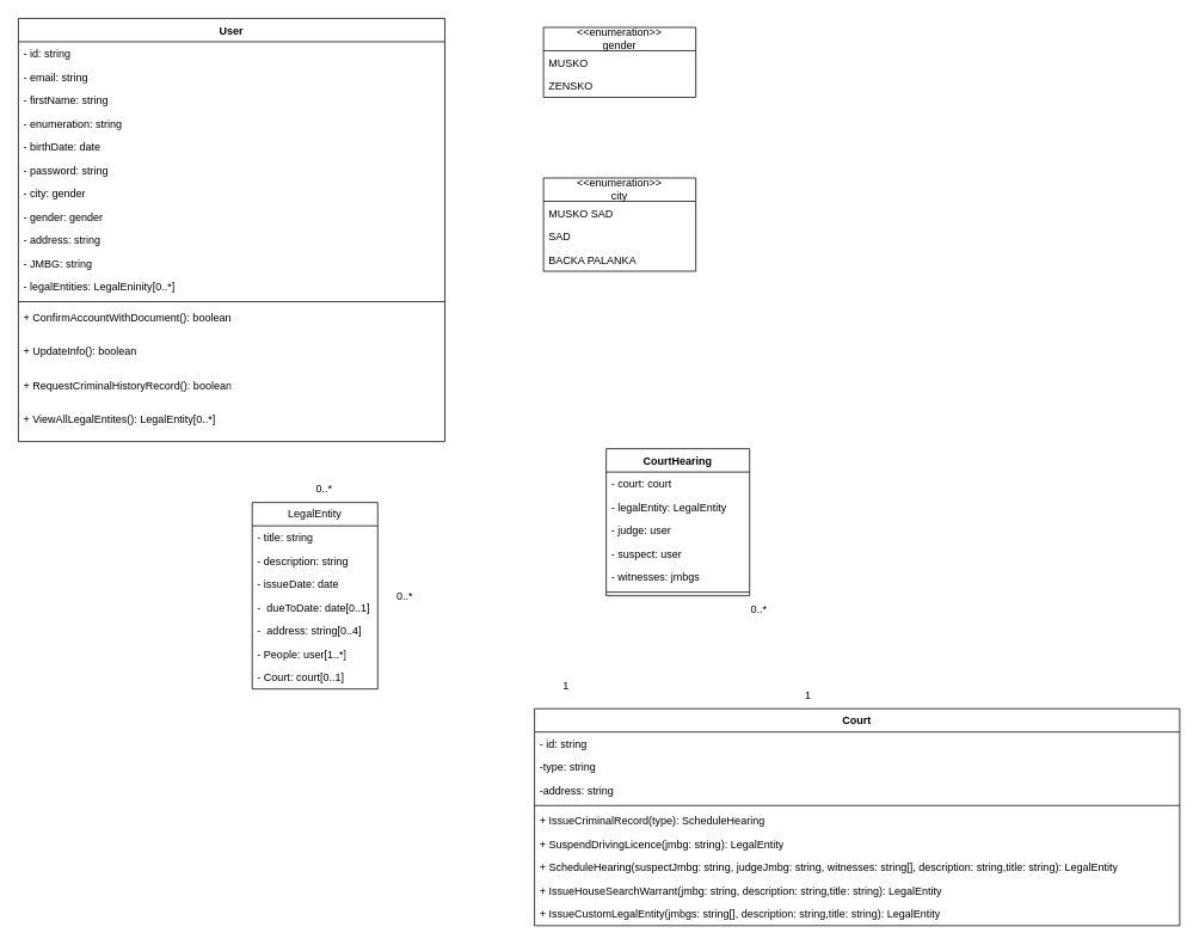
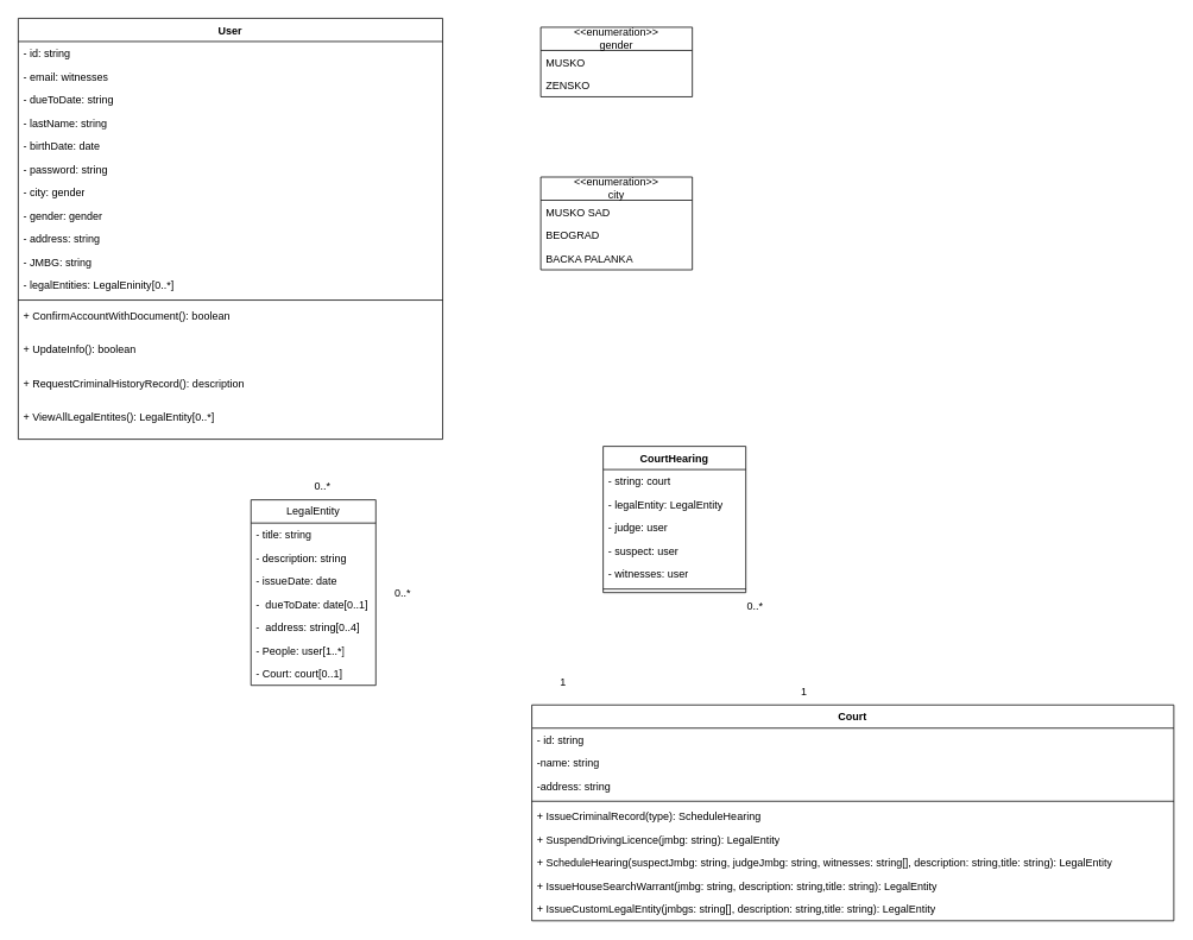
- <mxCell id="4" value="- email: string" style="text;strokeColor=none;fillColor=none;align=left;verticalAlign=top;spacingLeft=4;spacingRight=4;overflow=hidden;rotatable=0;points=[[0,0.5],[1,0.5]];portConstraint=eastwest;whiteSpace=wrap;html=1;" vertex="1" parent="2"><mxGeometry y="52" width="476" height="26" as="geometry" /></mxCell>
+ <mxCell id="4" value="- email: witnesses" style="text;strokeColor=none;fillColor=none;align=left;verticalAlign=top;spacingLeft=4;spacingRight=4;overflow=hidden;rotatable=0;points=[[0,0.5],[1,0.5]];portConstraint=eastwest;whiteSpace=wrap;html=1;" vertex="1" parent="2"><mxGeometry y="52" width="476" height="26" as="geometry" /></mxCell>
- <mxCell id="5" value="- firstName: string" style="text;strokeColor=none;fillColor=none;align=left;verticalAlign=top;spacingLeft=4;spacingRight=4;overflow=hidden;rotatable=0;points=[[0,0.5],[1,0.5]];portConstraint=eastwest;whiteSpace=wrap;html=1;" vertex="1" parent="2"><mxGeometry y="78" width="476" height="26" as="geometry" /></mxCell>
+ <mxCell id="5" value="- dueToDate: string" style="text;strokeColor=none;fillColor=none;align=left;verticalAlign=top;spacingLeft=4;spacingRight=4;overflow=hidden;rotatable=0;points=[[0,0.5],[1,0.5]];portConstraint=eastwest;whiteSpace=wrap;html=1;" vertex="1" parent="2"><mxGeometry y="78" width="476" height="26" as="geometry" /></mxCell>
- <mxCell id="6" value="- enumeration: string" style="text;strokeColor=none;fillColor=none;align=left;verticalAlign=top;spacingLeft=4;spacingRight=4;overflow=hidden;rotatable=0;points=[[0,0.5],[1,0.5]];portConstraint=eastwest;whiteSpace=wrap;html=1;" vertex="1" parent="2"><mxGeometry y="104" width="476" height="26" as="geometry" /></mxCell>
+ <mxCell id="6" value="- lastName: string" style="text;strokeColor=none;fillColor=none;align=left;verticalAlign=top;spacingLeft=4;spacingRight=4;overflow=hidden;rotatable=0;points=[[0,0.5],[1,0.5]];portConstraint=eastwest;whiteSpace=wrap;html=1;" vertex="1" parent="2"><mxGeometry y="104" width="476" height="26" as="geometry" /></mxCell>
- <mxCell id="43" value="SAD" style="text;strokeColor=none;fillColor=none;align=left;verticalAlign=top;spacingLeft=4;spacingRight=4;overflow=hidden;rotatable=0;points=[[0,0.5],[1,0.5]];portConstraint=eastwest;whiteSpace=wrap;html=1;" vertex="1" parent="41"><mxGeometry y="52" width="170" height="26" as="geometry" /></mxCell>
+ <mxCell id="43" value="BEOGRAD" style="text;strokeColor=none;fillColor=none;align=left;verticalAlign=top;spacingLeft=4;spacingRight=4;overflow=hidden;rotatable=0;points=[[0,0.5],[1,0.5]];portConstraint=eastwest;whiteSpace=wrap;html=1;" vertex="1" parent="41"><mxGeometry y="52" width="170" height="26" as="geometry" /></mxCell>
- <mxCell id="17" value="+ RequestCriminalHistoryRecord(): boolean" style="text;strokeColor=none;fillColor=none;align=left;verticalAlign=top;spacingLeft=4;spacingRight=4;overflow=hidden;rotatable=0;points=[[0,0.5],[1,0.5]];portConstraint=eastwest;whiteSpace=wrap;html=1;" vertex="1" parent="2"><mxGeometry y="396" width="476" height="38" as="geometry" /></mxCell>
+ <mxCell id="17" value="+ RequestCriminalHistoryRecord(): description" style="text;strokeColor=none;fillColor=none;align=left;verticalAlign=top;spacingLeft=4;spacingRight=4;overflow=hidden;rotatable=0;points=[[0,0.5],[1,0.5]];portConstraint=eastwest;whiteSpace=wrap;html=1;" vertex="1" parent="2"><mxGeometry y="396" width="476" height="38" as="geometry" /></mxCell>
- <mxCell id="48" value="- court: court" style="text;strokeColor=none;fillColor=none;align=left;verticalAlign=top;spacingLeft=4;spacingRight=4;overflow=hidden;rotatable=0;points=[[0,0.5],[1,0.5]];portConstraint=eastwest;whiteSpace=wrap;html=1;" vertex="1" parent="47"><mxGeometry y="26" width="160" height="26" as="geometry" /></mxCell>
+ <mxCell id="48" value="- string: court" style="text;strokeColor=none;fillColor=none;align=left;verticalAlign=top;spacingLeft=4;spacingRight=4;overflow=hidden;rotatable=0;points=[[0,0.5],[1,0.5]];portConstraint=eastwest;whiteSpace=wrap;html=1;" vertex="1" parent="47"><mxGeometry y="26" width="160" height="26" as="geometry" /></mxCell>
- <mxCell id="52" value="- witnesses: jmbgs" style="text;strokeColor=none;fillColor=none;align=left;verticalAlign=top;spacingLeft=4;spacingRight=4;overflow=hidden;rotatable=0;points=[[0,0.5],[1,0.5]];portConstraint=eastwest;whiteSpace=wrap;html=1;" vertex="1" parent="47"><mxGeometry y="130" width="160" height="26" as="geometry" /></mxCell>
+ <mxCell id="52" value="- witnesses: user" style="text;strokeColor=none;fillColor=none;align=left;verticalAlign=top;spacingLeft=4;spacingRight=4;overflow=hidden;rotatable=0;points=[[0,0.5],[1,0.5]];portConstraint=eastwest;whiteSpace=wrap;html=1;" vertex="1" parent="47"><mxGeometry y="130" width="160" height="26" as="geometry" /></mxCell>
- <mxCell id="30" value="-type: string" style="text;strokeColor=none;fillColor=none;align=left;verticalAlign=top;spacingLeft=4;spacingRight=4;overflow=hidden;rotatable=0;points=[[0,0.5],[1,0.5]];portConstraint=eastwest;whiteSpace=wrap;html=1;" vertex="1" parent="28"><mxGeometry y="52" width="720" height="26" as="geometry" /></mxCell>
+ <mxCell id="30" value="-name: string" style="text;strokeColor=none;fillColor=none;align=left;verticalAlign=top;spacingLeft=4;spacingRight=4;overflow=hidden;rotatable=0;points=[[0,0.5],[1,0.5]];portConstraint=eastwest;whiteSpace=wrap;html=1;" vertex="1" parent="28"><mxGeometry y="52" width="720" height="26" as="geometry" /></mxCell>
